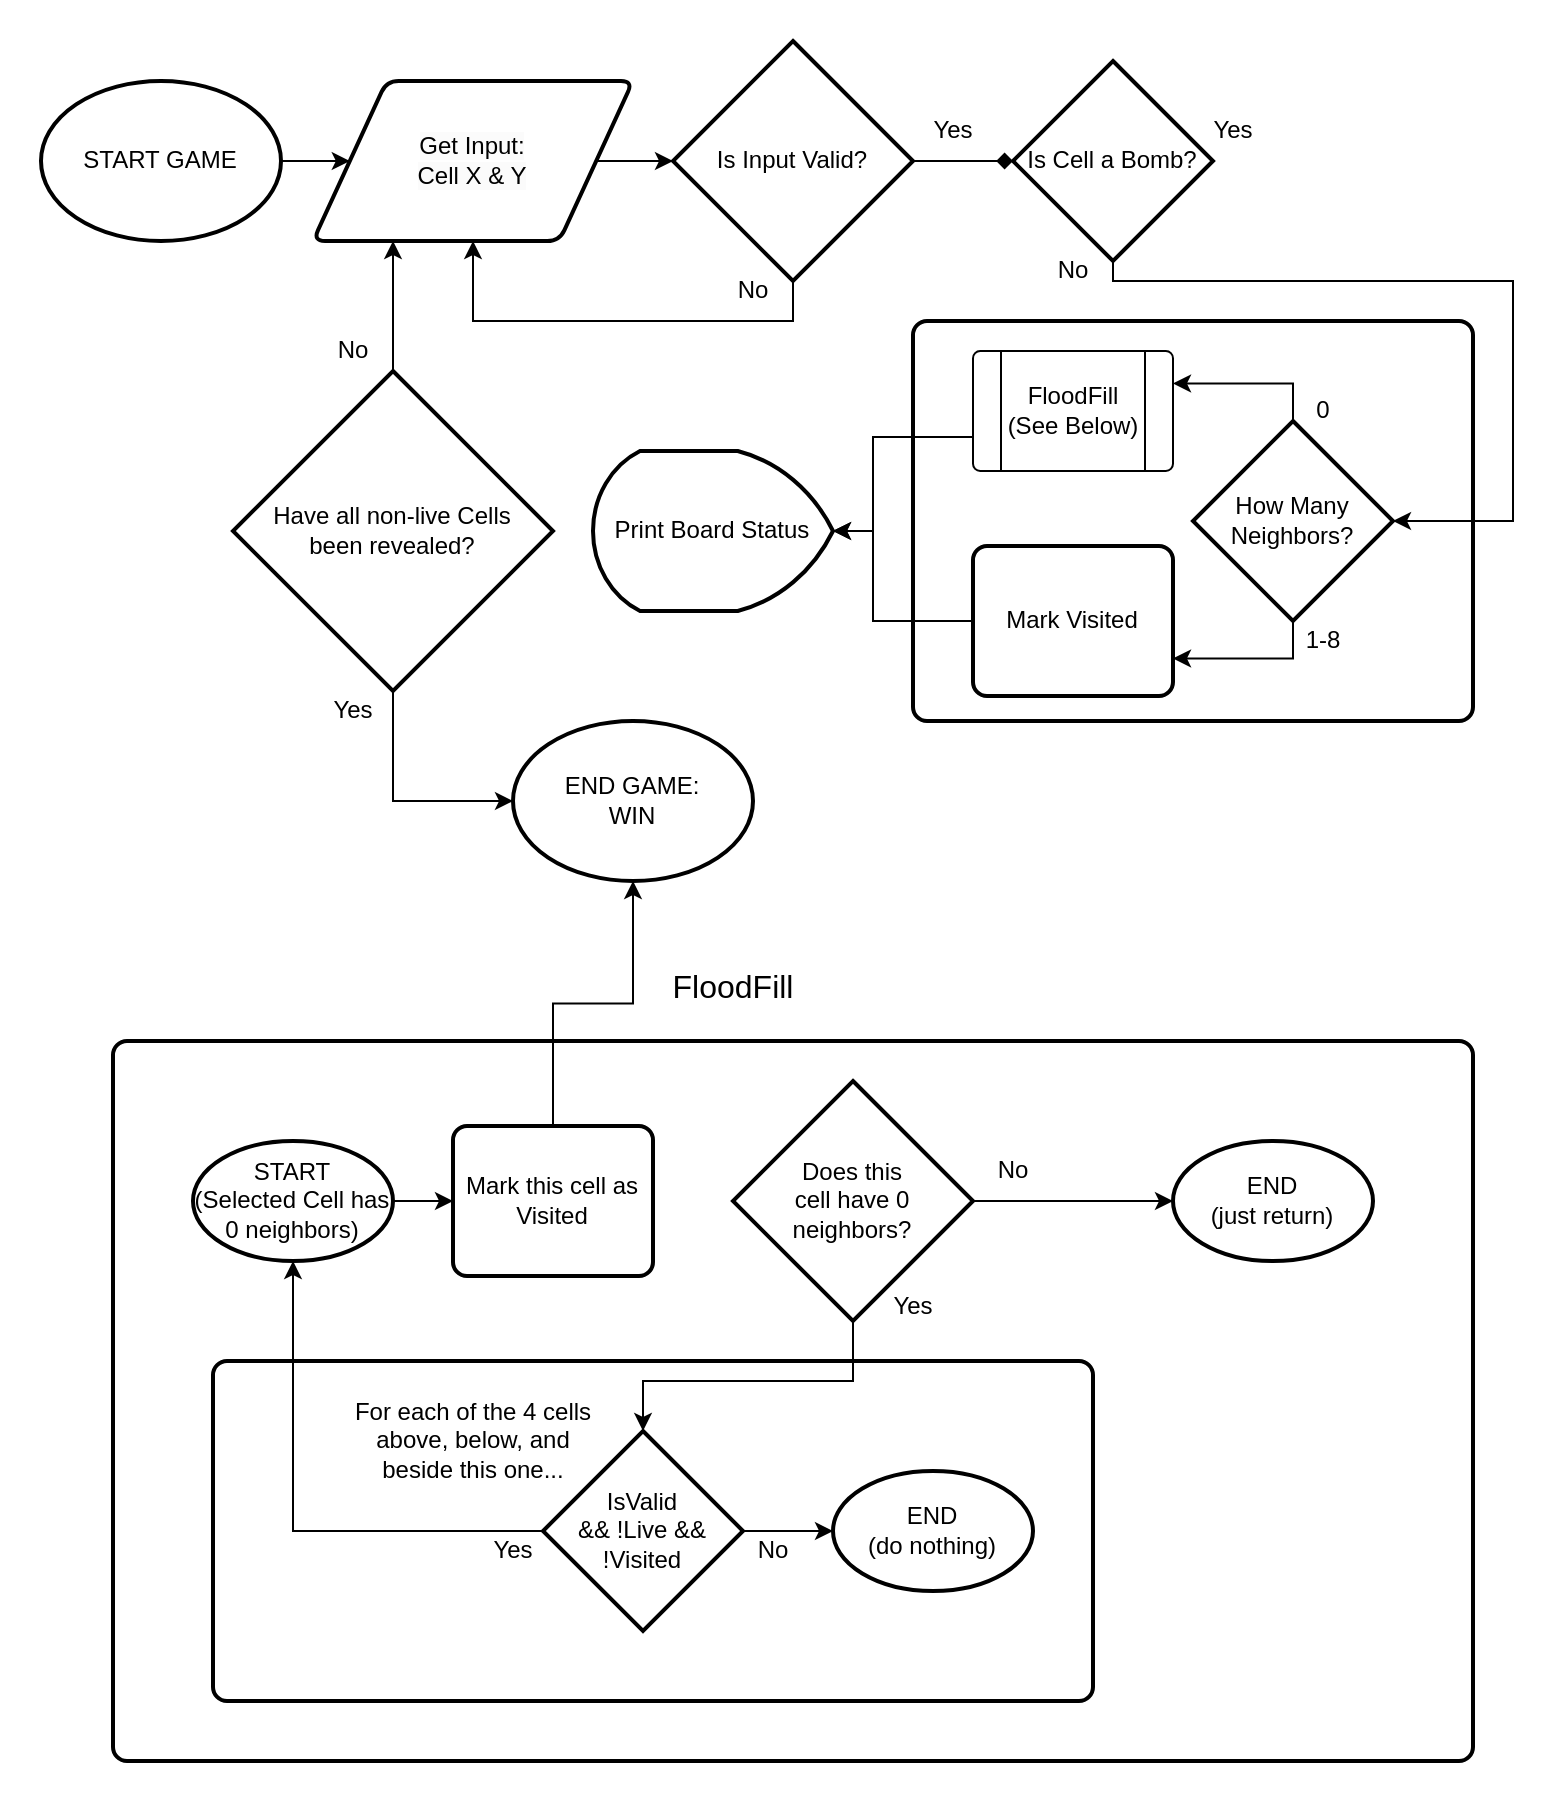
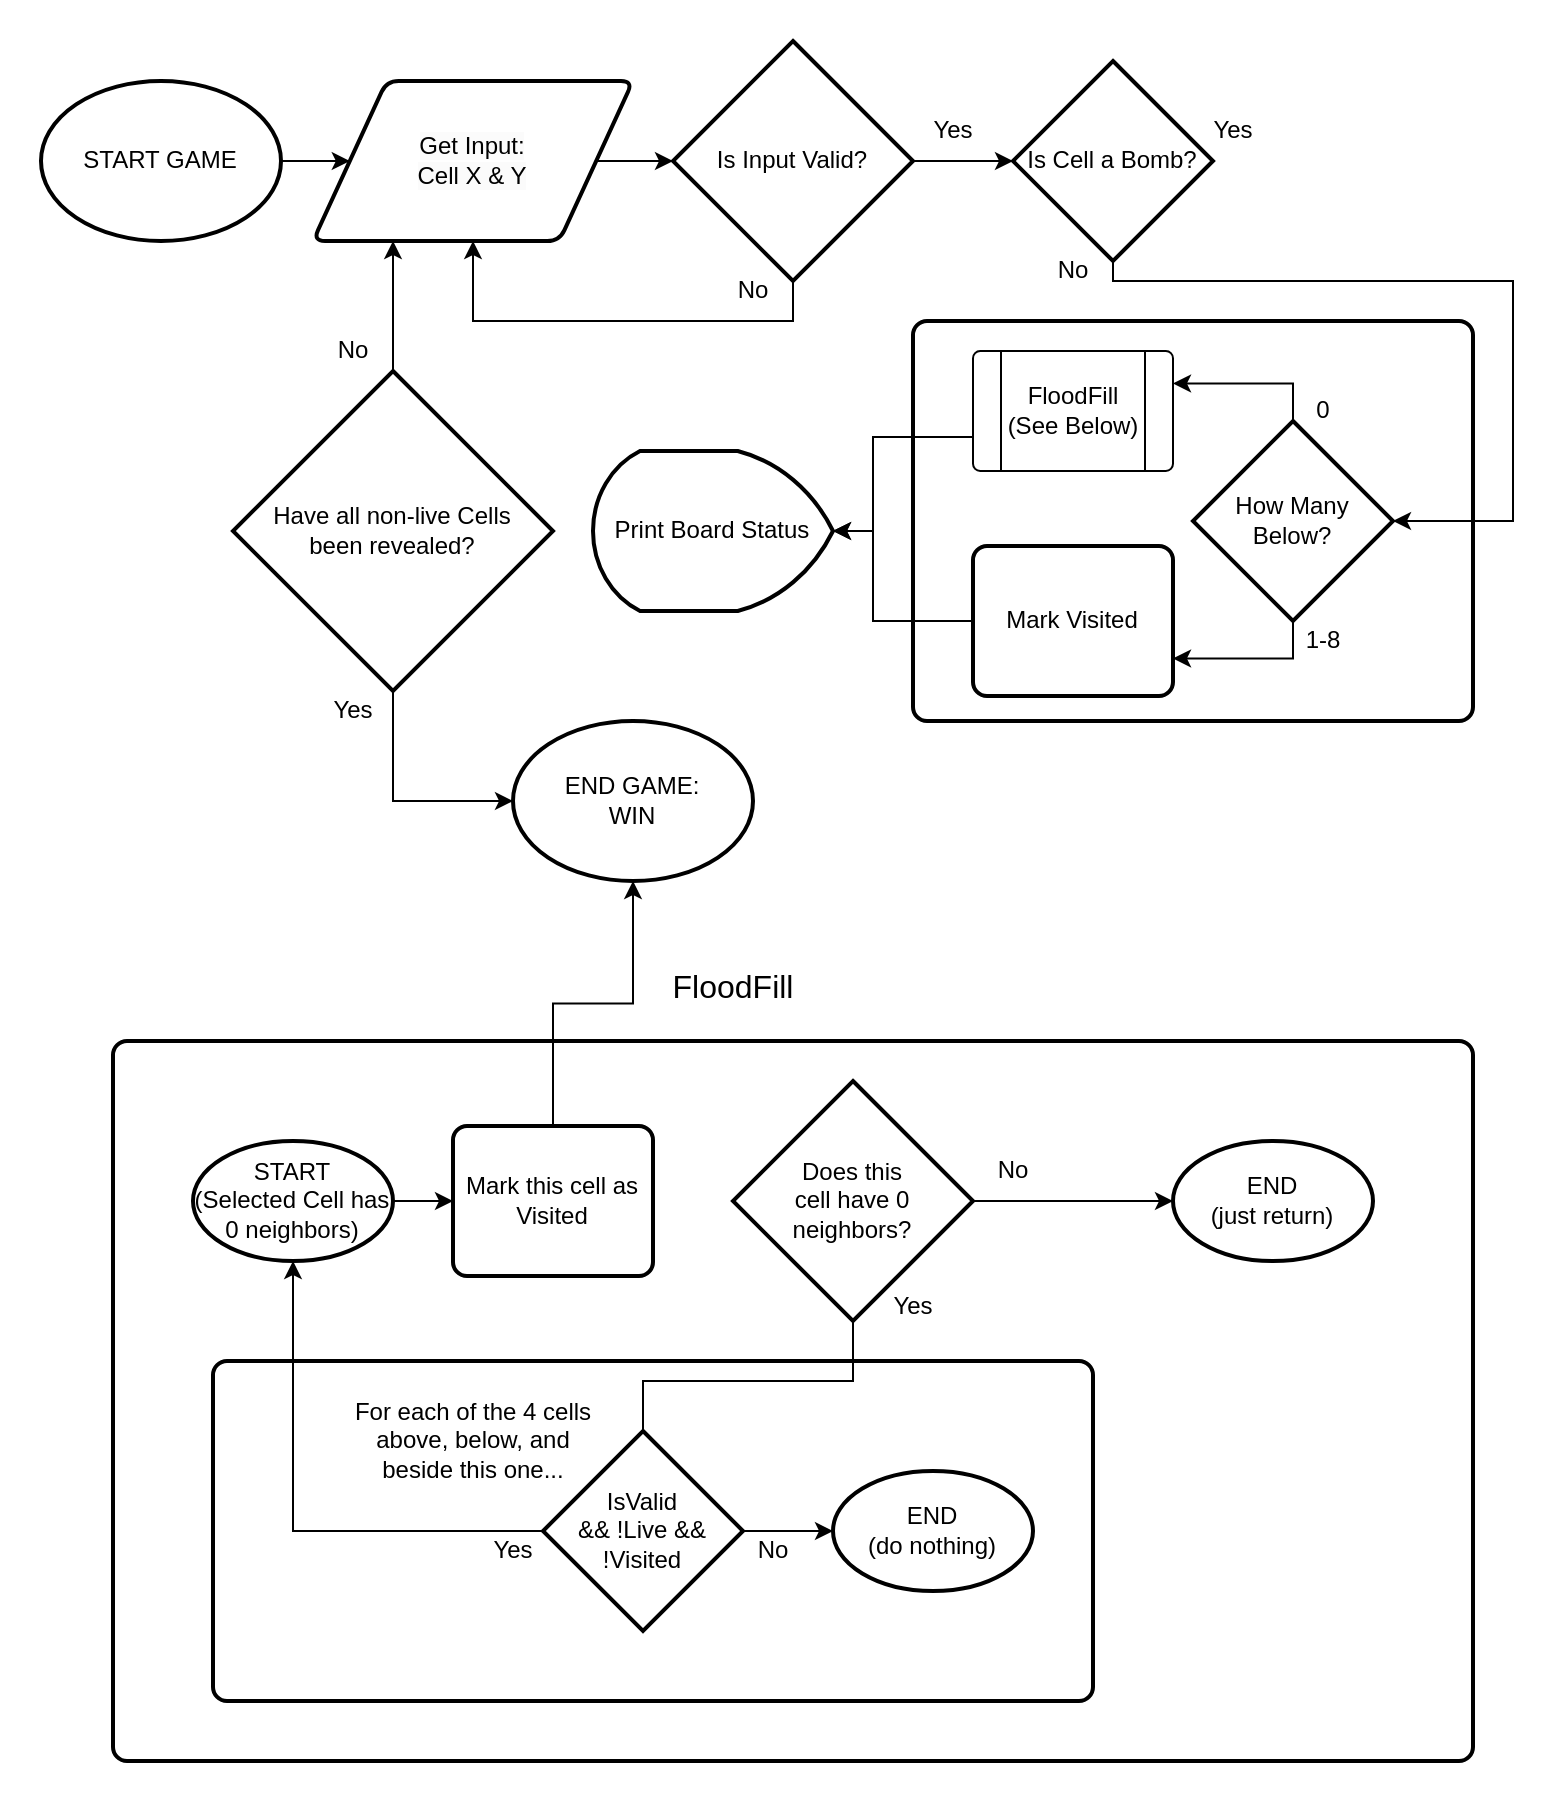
- <mxCell id="3" value="" style="edgeStyle=orthogonalEdgeStyle;rounded=0;orthogonalLoop=1;jettySize=auto;html=1;endArrow=diamond;" parent="1" source="4" target="13" edge="1"><mxGeometry relative="1" as="geometry" /></mxCell>
+ <mxCell id="3" value="" style="edgeStyle=orthogonalEdgeStyle;rounded=0;orthogonalLoop=1;jettySize=auto;html=1;" parent="1" source="4" target="13" edge="1"><mxGeometry relative="1" as="geometry" /></mxCell>
- <mxCell id="24" value="How Many Neighbors?" style="strokeWidth=2;html=1;shape=mxgraph.flowchart.decision;whiteSpace=wrap;" parent="1" vertex="1"><mxGeometry x="596" y="210" width="100" height="100" as="geometry" /></mxCell>
+ <mxCell id="24" value="How Many Below?" style="strokeWidth=2;html=1;shape=mxgraph.flowchart.decision;whiteSpace=wrap;" parent="1" vertex="1"><mxGeometry x="596" y="210" width="100" height="100" as="geometry" /></mxCell>
- <mxCell id="49" style="edgeStyle=orthogonalEdgeStyle;rounded=0;orthogonalLoop=1;jettySize=auto;html=1;exitX=0.5;exitY=1;exitDx=0;exitDy=0;exitPerimeter=0;entryX=0.5;entryY=0;entryDx=0;entryDy=0;entryPerimeter=0;" parent="1" source="39" target="47" edge="1"><mxGeometry relative="1" as="geometry"><Array as="points"><mxPoint x="426" y="690" /><mxPoint x="321" y="690" /></Array></mxGeometry></mxCell>
+ <mxCell id="49" style="edgeStyle=orthogonalEdgeStyle;rounded=0;orthogonalLoop=1;jettySize=auto;html=1;exitX=0.5;exitY=1;exitDx=0;exitDy=0;exitPerimeter=0;entryX=0.5;entryY=0;entryDx=0;entryDy=0;entryPerimeter=0;endArrow=none;" parent="1" source="39" target="47" edge="1"><mxGeometry relative="1" as="geometry"><Array as="points"><mxPoint x="426" y="690" /><mxPoint x="321" y="690" /></Array></mxGeometry></mxCell>
